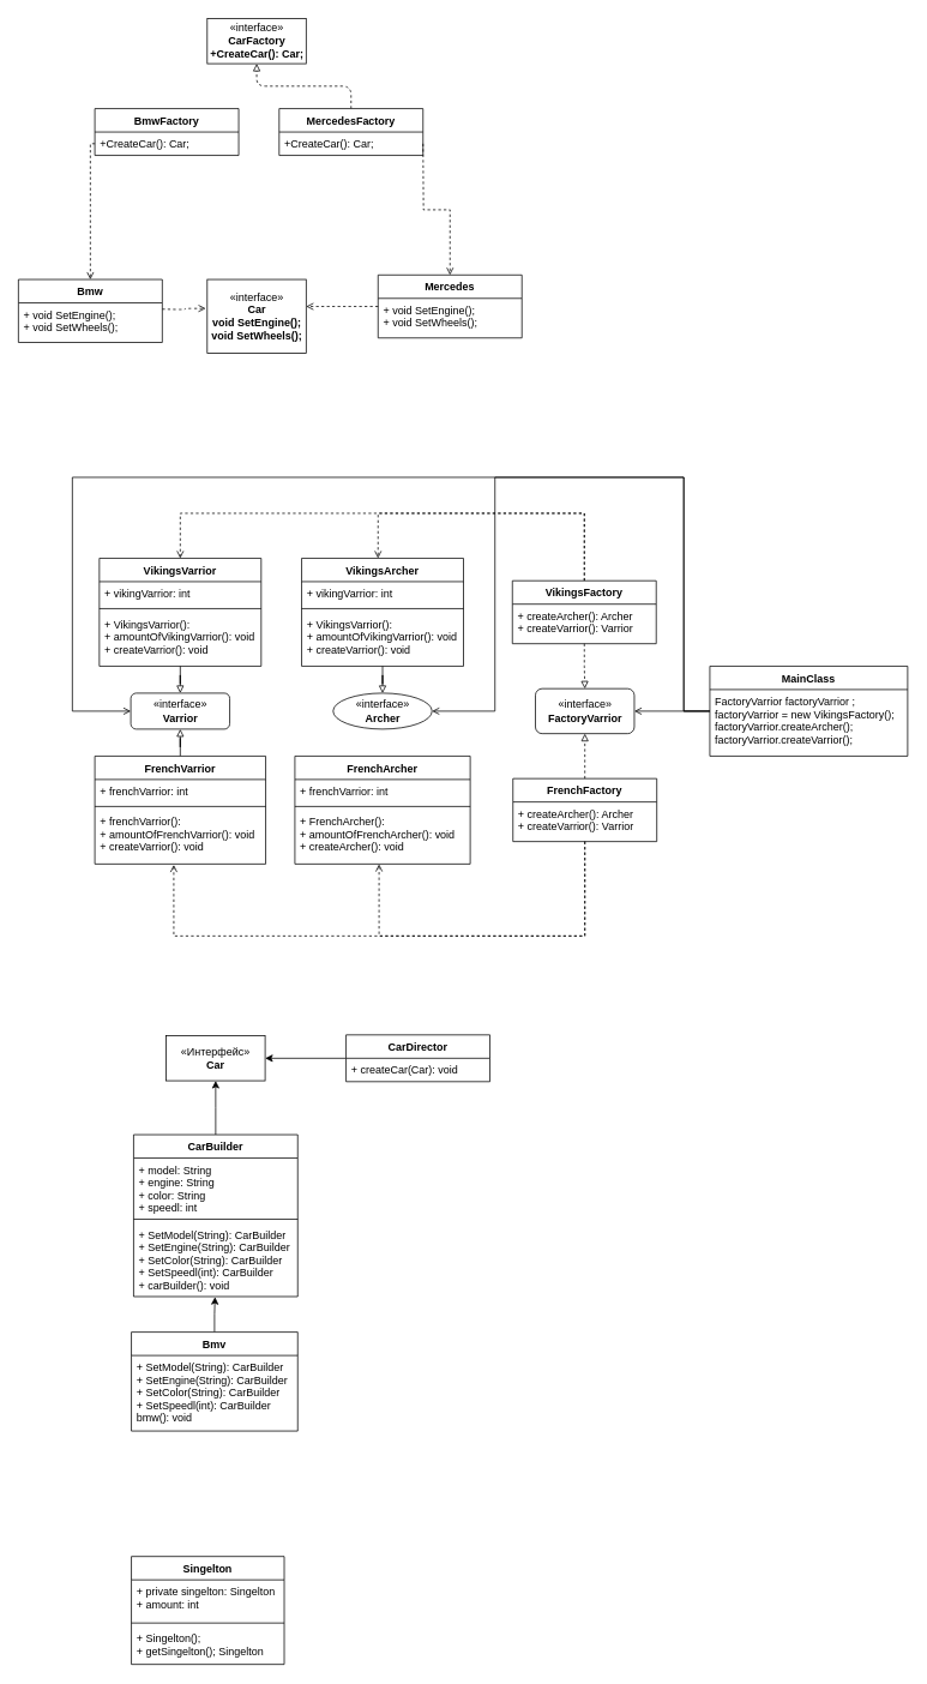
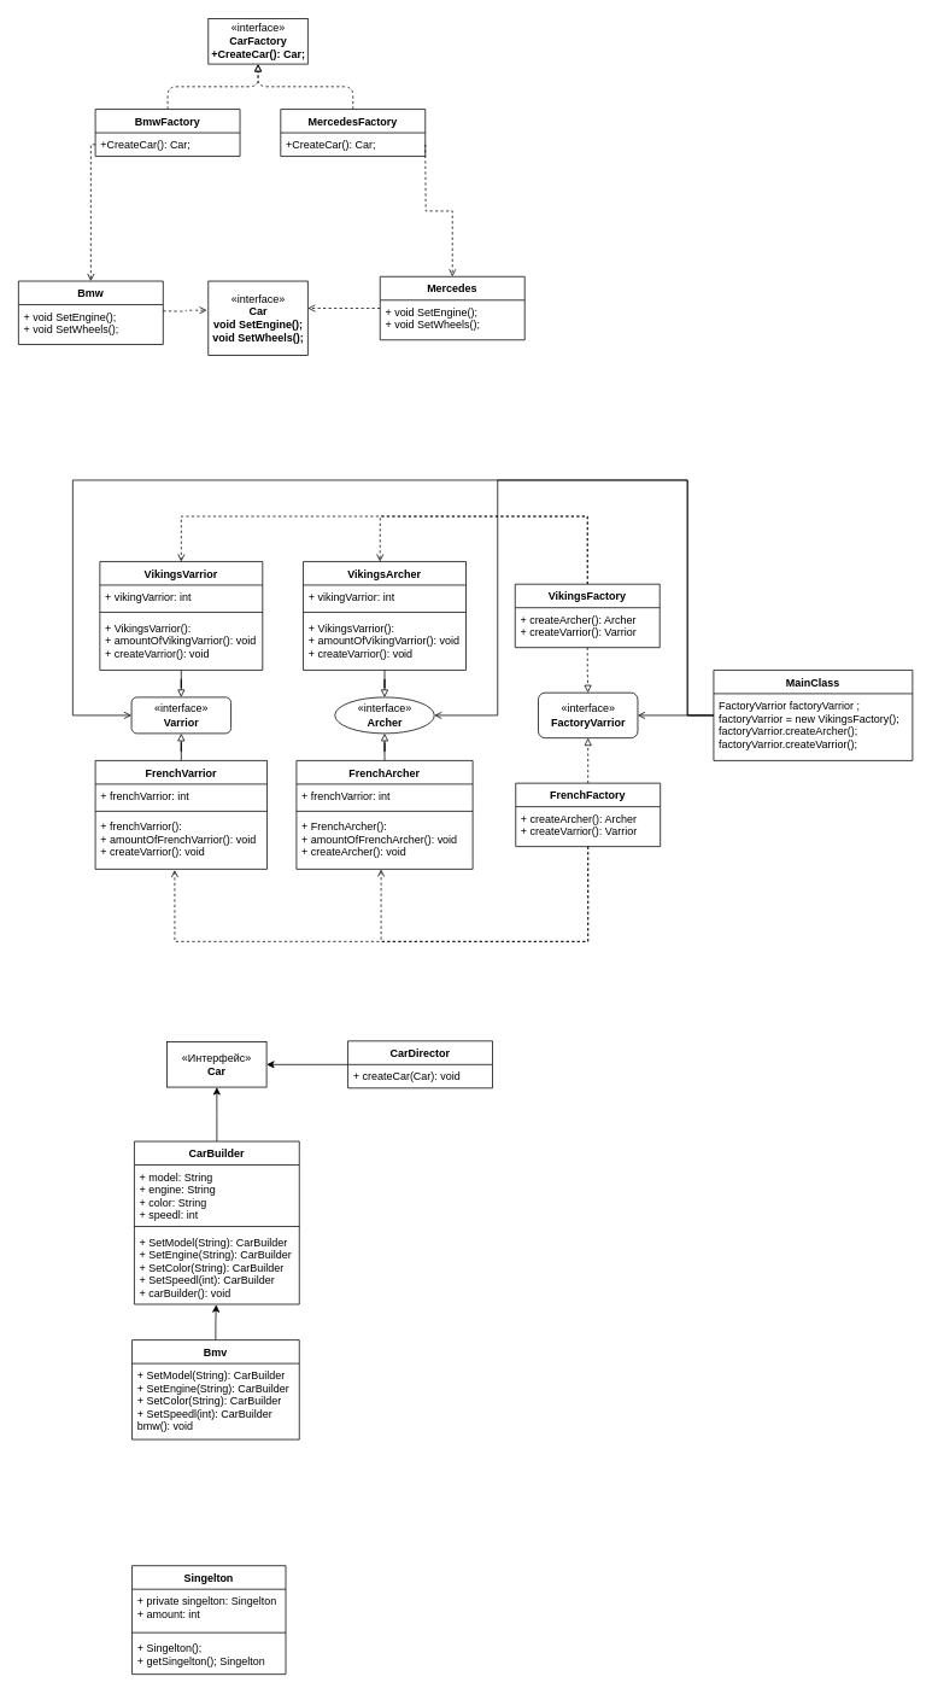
+ <mxCell id="4" style="edgeStyle=orthogonalEdgeStyle;rounded=1;orthogonalLoop=1;jettySize=auto;html=1;entryX=0.5;entryY=1;entryDx=0;entryDy=0;dashed=1;endArrow=block;endFill=0;" parent="2" source="5" target="3" edge="1"><mxGeometry relative="1" as="geometry" /></mxCell>
+ <mxCell id="53" style="edgeStyle=orthogonalEdgeStyle;rounded=0;orthogonalLoop=1;jettySize=auto;html=1;endArrow=block;endFill=0;" parent="35" source="54" target="37" edge="1"><mxGeometry relative="1" as="geometry" /></mxCell>
